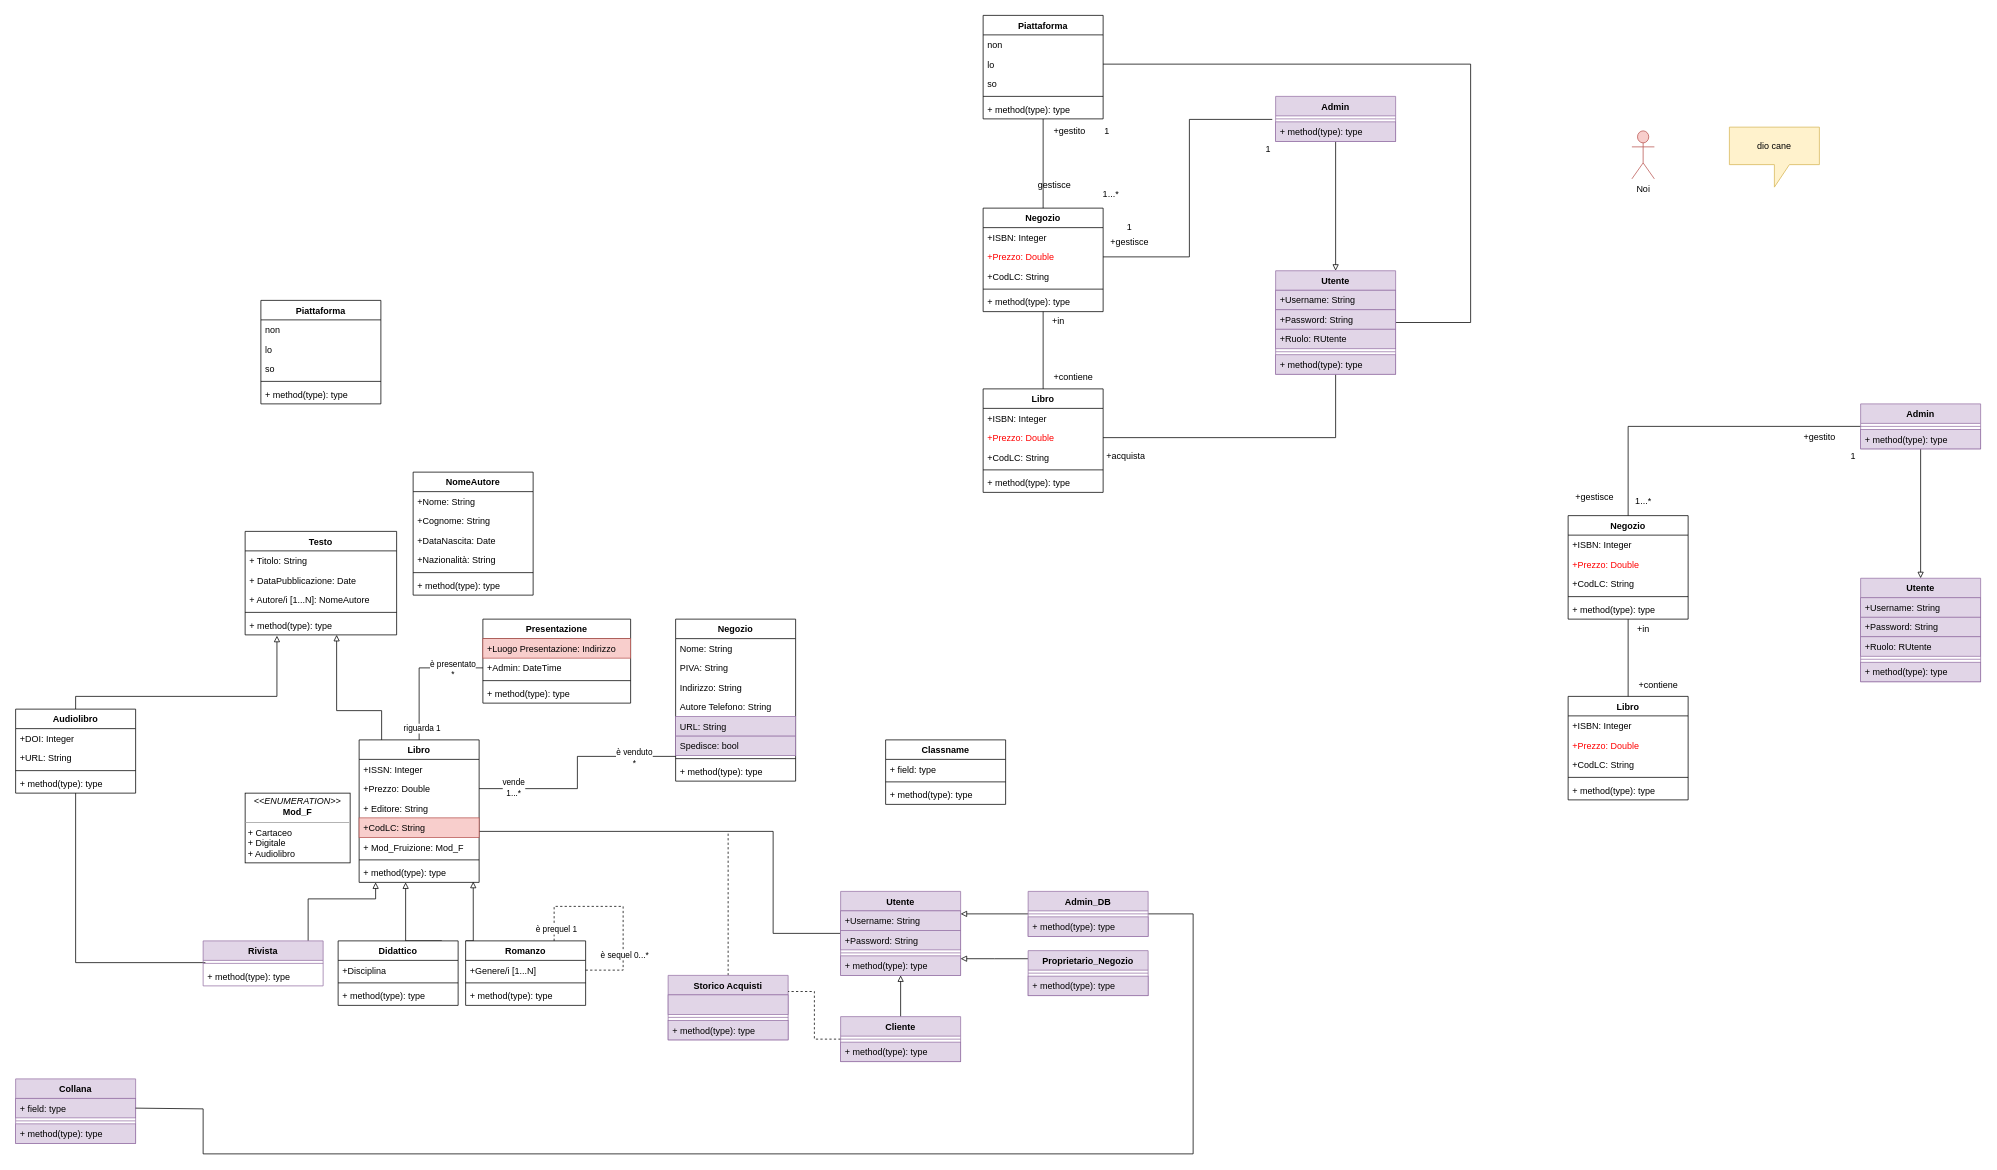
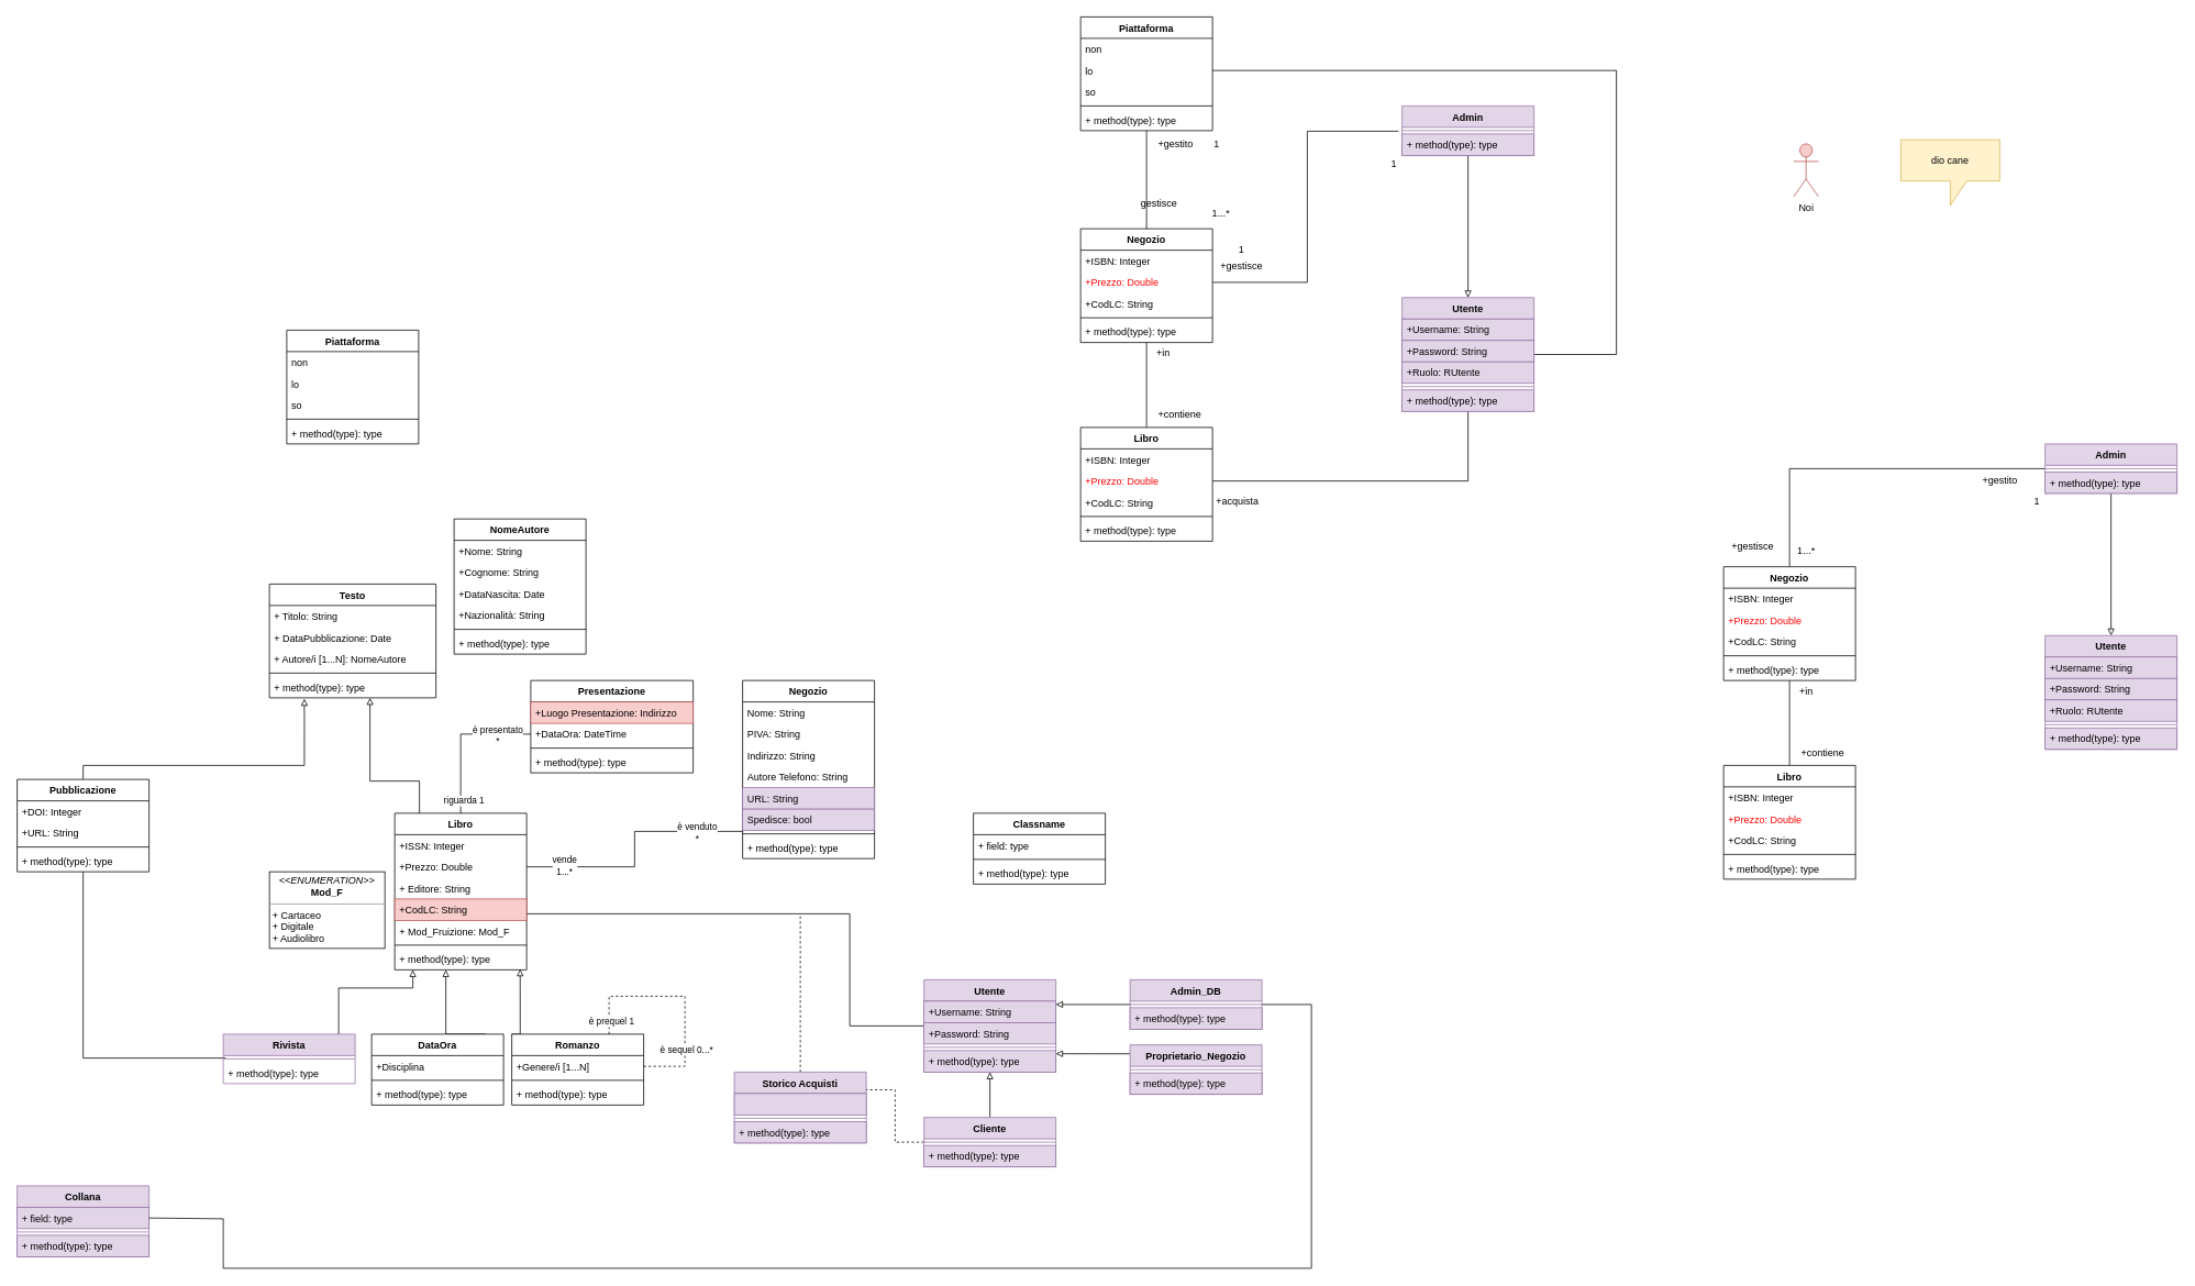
- <mxCell id="45" value="+Admin: DateTime" style="text;strokeColor=none;fillColor=none;align=left;verticalAlign=top;spacingLeft=4;spacingRight=4;overflow=hidden;rotatable=0;points=[[0,0.5],[1,0.5]];portConstraint=eastwest;fontSize=12;fontColor=#000000;" parent="43" vertex="1"><mxGeometry y="52" width="197" height="26" as="geometry" /></mxCell>
+ <mxCell id="45" value="+DataOra: DateTime" style="text;strokeColor=none;fillColor=none;align=left;verticalAlign=top;spacingLeft=4;spacingRight=4;overflow=hidden;rotatable=0;points=[[0,0.5],[1,0.5]];portConstraint=eastwest;fontSize=12;fontColor=#000000;" parent="43" vertex="1"><mxGeometry y="52" width="197" height="26" as="geometry" /></mxCell>
- <mxCell id="26" value="Audiolibro" style="swimlane;fontStyle=1;align=center;verticalAlign=top;childLayout=stackLayout;horizontal=1;startSize=26;horizontalStack=0;resizeParent=1;resizeParentMax=0;resizeLast=0;collapsible=1;marginBottom=0;" parent="1" vertex="1"><mxGeometry x="20" y="945" width="160" height="112" as="geometry" /></mxCell>
+ <mxCell id="26" value="Pubblicazione" style="swimlane;fontStyle=1;align=center;verticalAlign=top;childLayout=stackLayout;horizontal=1;startSize=26;horizontalStack=0;resizeParent=1;resizeParentMax=0;resizeLast=0;collapsible=1;marginBottom=0;" parent="1" vertex="1"><mxGeometry x="20" y="945" width="160" height="112" as="geometry" /></mxCell>
- <mxCell id="32" value="Didattico" style="swimlane;fontStyle=1;align=center;verticalAlign=top;childLayout=stackLayout;horizontal=1;startSize=26;horizontalStack=0;resizeParent=1;resizeParentMax=0;resizeLast=0;collapsible=1;marginBottom=0;fontColor=#000000;" parent="1" vertex="1"><mxGeometry x="450" y="1254" width="160" height="86" as="geometry" /></mxCell>
+ <mxCell id="32" value="DataOra" style="swimlane;fontStyle=1;align=center;verticalAlign=top;childLayout=stackLayout;horizontal=1;startSize=26;horizontalStack=0;resizeParent=1;resizeParentMax=0;resizeLast=0;collapsible=1;marginBottom=0;fontColor=#000000;" parent="1" vertex="1"><mxGeometry x="450" y="1254" width="160" height="86" as="geometry" /></mxCell>
